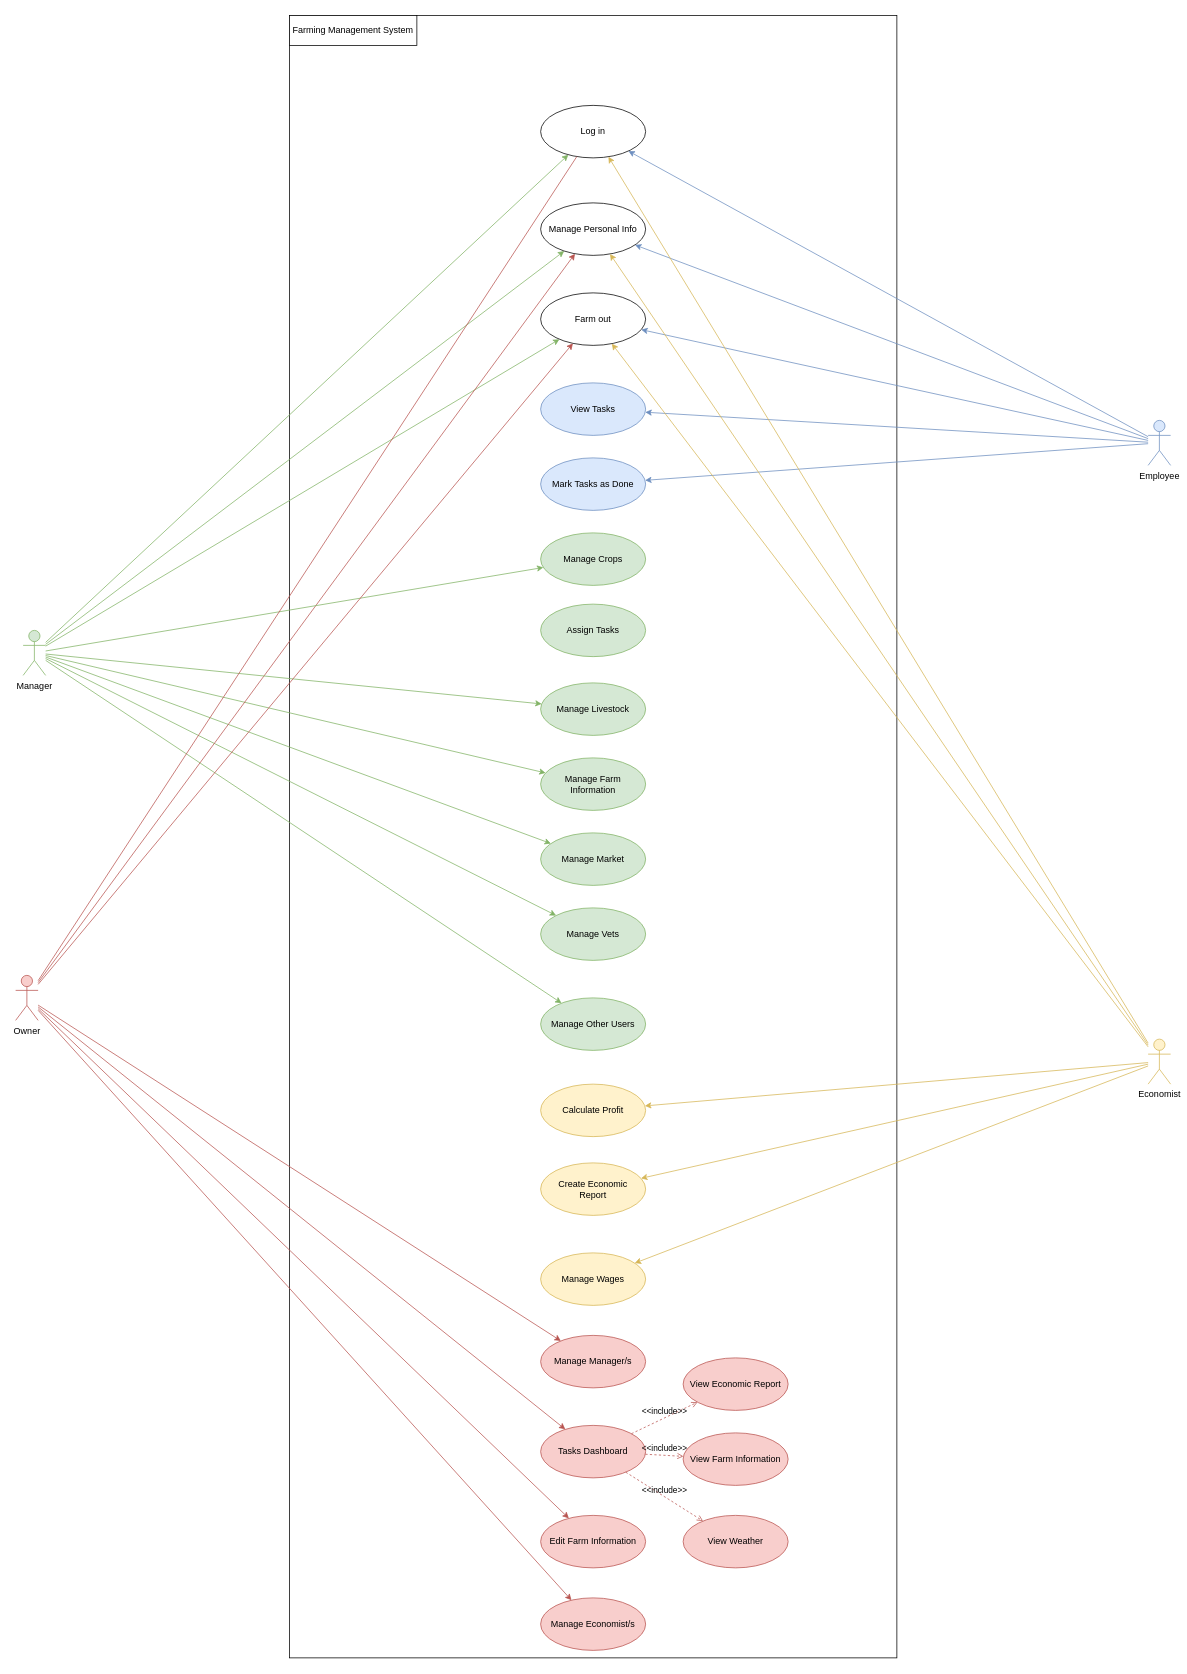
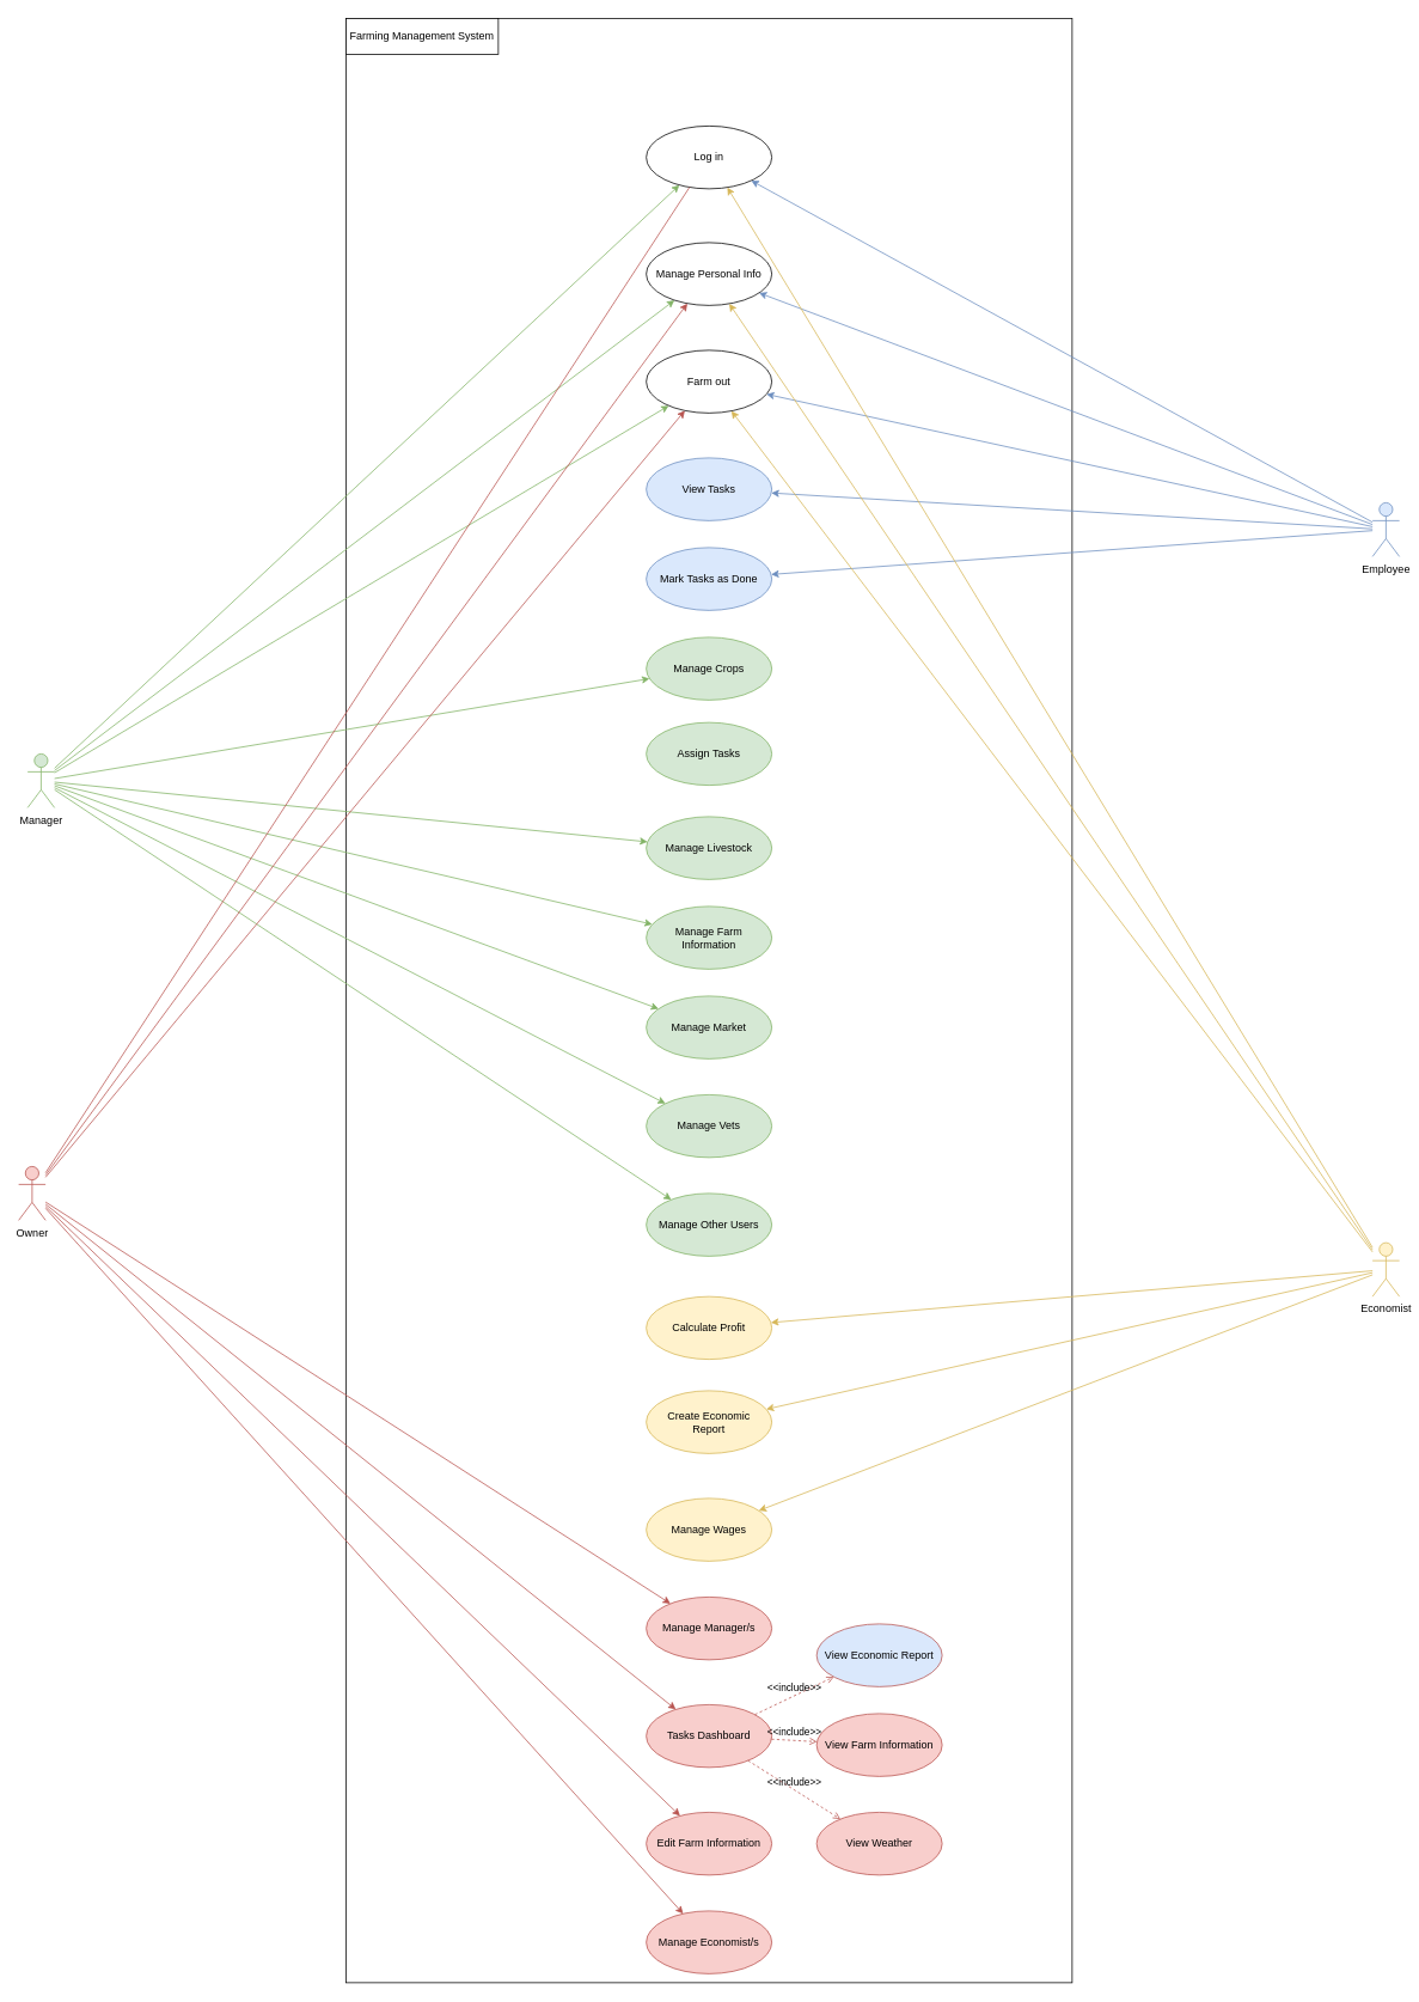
- <mxCell id="17" value="Manage Vets" style="ellipse;whiteSpace=wrap;html=1;fillColor=#d5e8d4;strokeColor=#82b366;" parent="1" vertex="1"><mxGeometry x="720" y="1210" width="140" height="70" as="geometry" /></mxCell>
+ <mxCell id="17" value="Manage Vets" style="ellipse;whiteSpace=wrap;html=1;fillColor=#d5e8d4;strokeColor=#82b366;" parent="1" vertex="1"><mxGeometry x="720" y="1220" width="140" height="70" as="geometry" /></mxCell>
- <mxCell id="34" value="View Economic Report" style="ellipse;whiteSpace=wrap;html=1;fillColor=#f8cecc;strokeColor=#b85450;" parent="1" vertex="1"><mxGeometry x="910" y="1810" width="140" height="70" as="geometry" /></mxCell>
+ <mxCell id="34" value="View Economic Report" style="ellipse;whiteSpace=wrap;html=1;fillColor=#dae8fc;strokeColor=#b85450;" parent="1" vertex="1"><mxGeometry x="910" y="1810" width="140" height="70" as="geometry" /></mxCell>
